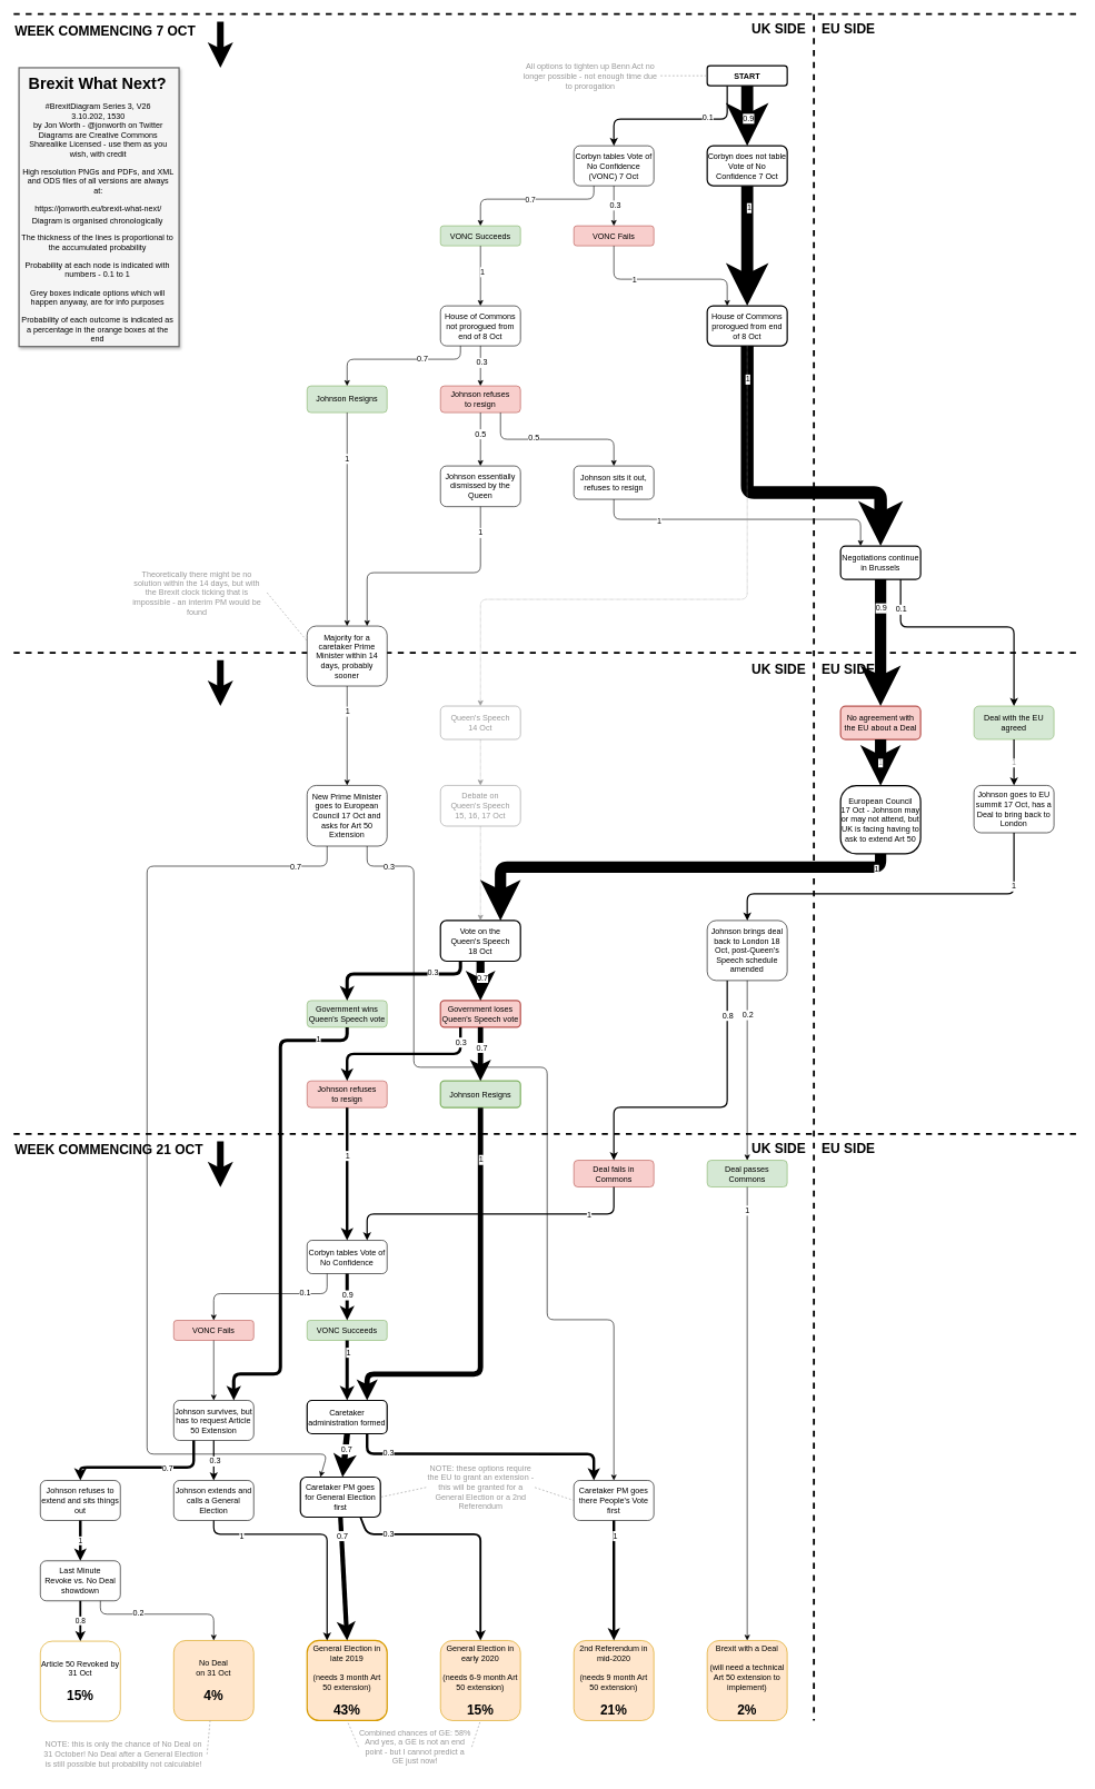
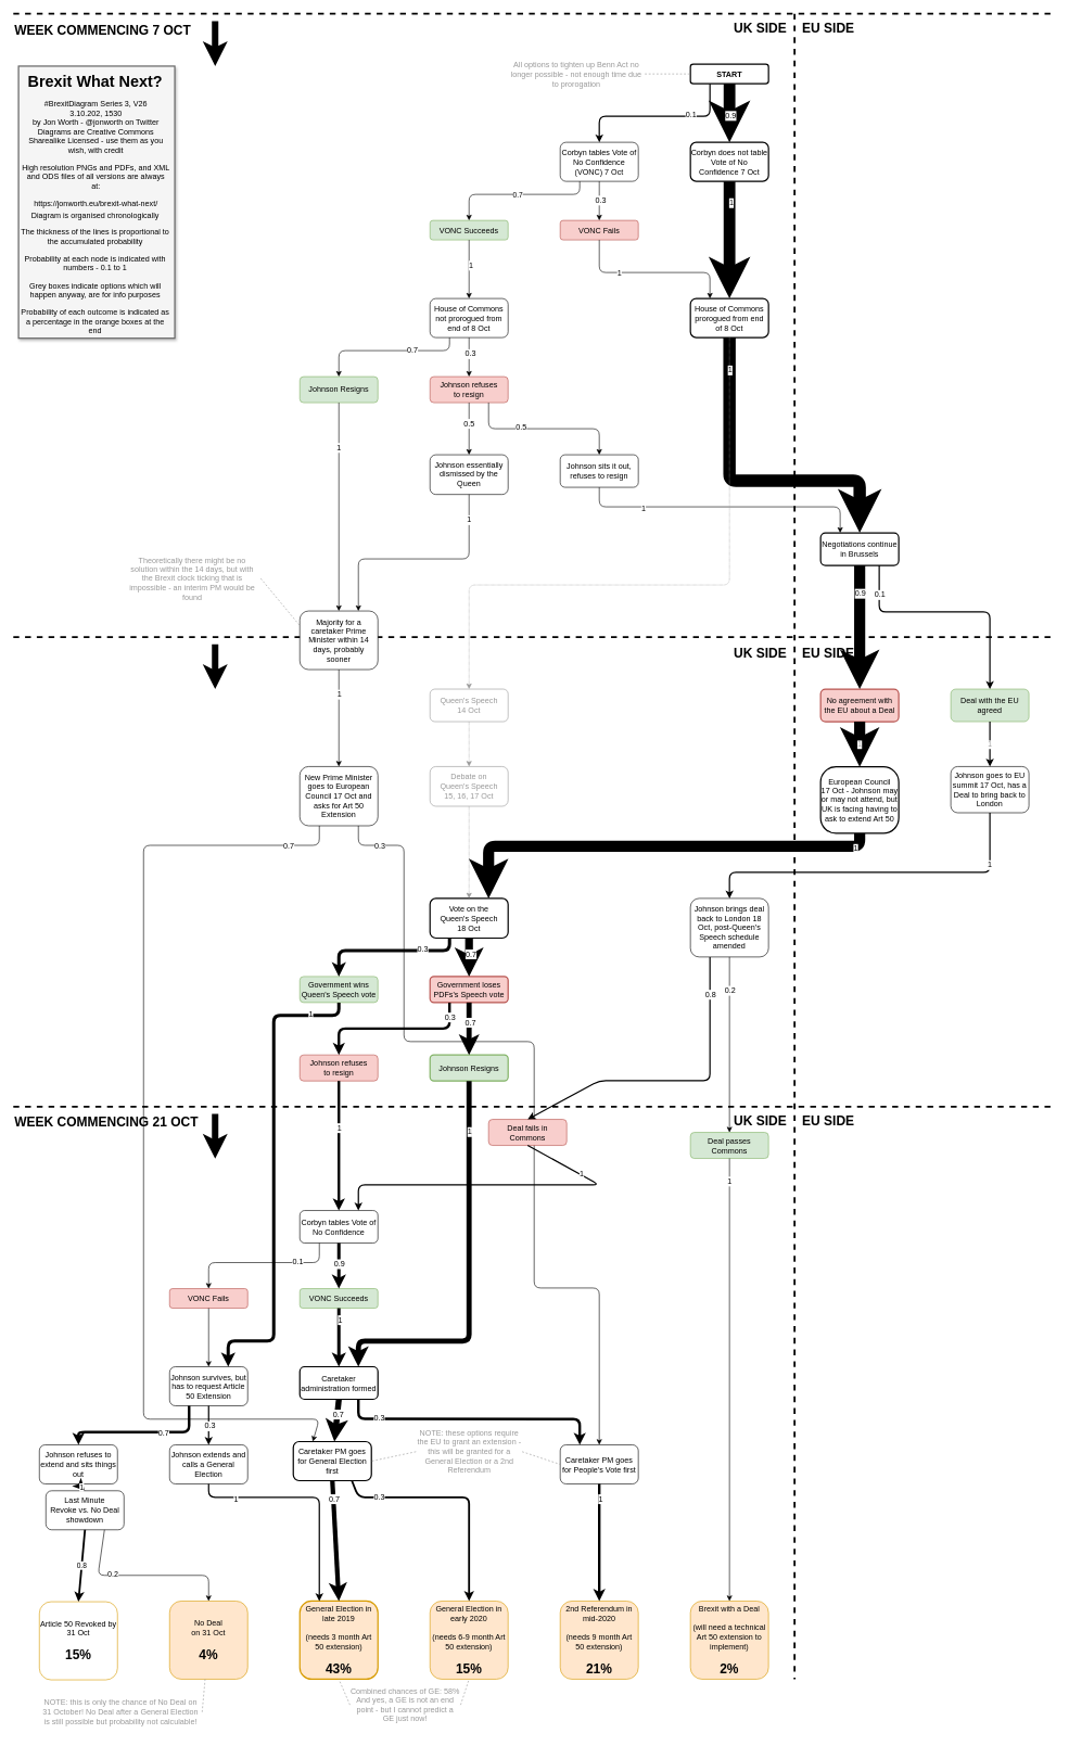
- <mxCell id="67" value="Government loses Queen's Speech vote" style="rounded=1;whiteSpace=wrap;html=1;fillColor=#f8cecc;strokeColor=#b85450;strokeWidth=2;" parent="1" vertex="1"><mxGeometry x="660" y="1499" width="120" height="40" as="geometry" /></mxCell>
+ <mxCell id="67" value="Government loses PDFs's Speech vote" style="rounded=1;whiteSpace=wrap;html=1;fillColor=#f8cecc;strokeColor=#b85450;strokeWidth=2;" parent="1" vertex="1"><mxGeometry x="660" y="1499" width="120" height="40" as="geometry" /></mxCell>
- <mxCell id="125" value="Deal fails in Commons" style="rounded=1;whiteSpace=wrap;html=1;fillColor=#f8cecc;strokeColor=#b85450;" parent="1" vertex="1"><mxGeometry x="860" y="1738.5" width="120" height="40" as="geometry" /></mxCell>
+ <mxCell id="125" value="Deal fails in Commons" style="rounded=1;whiteSpace=wrap;html=1;fillColor=#f8cecc;strokeColor=#b85450;" parent="1" vertex="1"><mxGeometry x="750" y="1718.5" width="120" height="40" as="geometry" /></mxCell>
- <mxCell id="102" value="Caretaker PM goes there People's Vote first" style="rounded=1;whiteSpace=wrap;html=1;" parent="1" vertex="1"><mxGeometry x="860" y="2218.5" width="120" height="60" as="geometry" /></mxCell>
+ <mxCell id="102" value="Caretaker PM goes for People's Vote first" style="rounded=1;whiteSpace=wrap;html=1;" parent="1" vertex="1"><mxGeometry x="860" y="2218.5" width="120" height="60" as="geometry" /></mxCell>
- <mxCell id="144" value="Last Minute&lt;br&gt;Revoke vs. No Deal showdown" style="rounded=1;whiteSpace=wrap;html=1;" parent="1" vertex="1"><mxGeometry x="60" y="2339" width="120" height="60" as="geometry" /></mxCell>
+ <mxCell id="144" value="Last Minute&lt;br&gt;Revoke vs. No Deal showdown" style="rounded=1;whiteSpace=wrap;html=1;" parent="1" vertex="1"><mxGeometry x="70" y="2289" width="120" height="60" as="geometry" /></mxCell>
